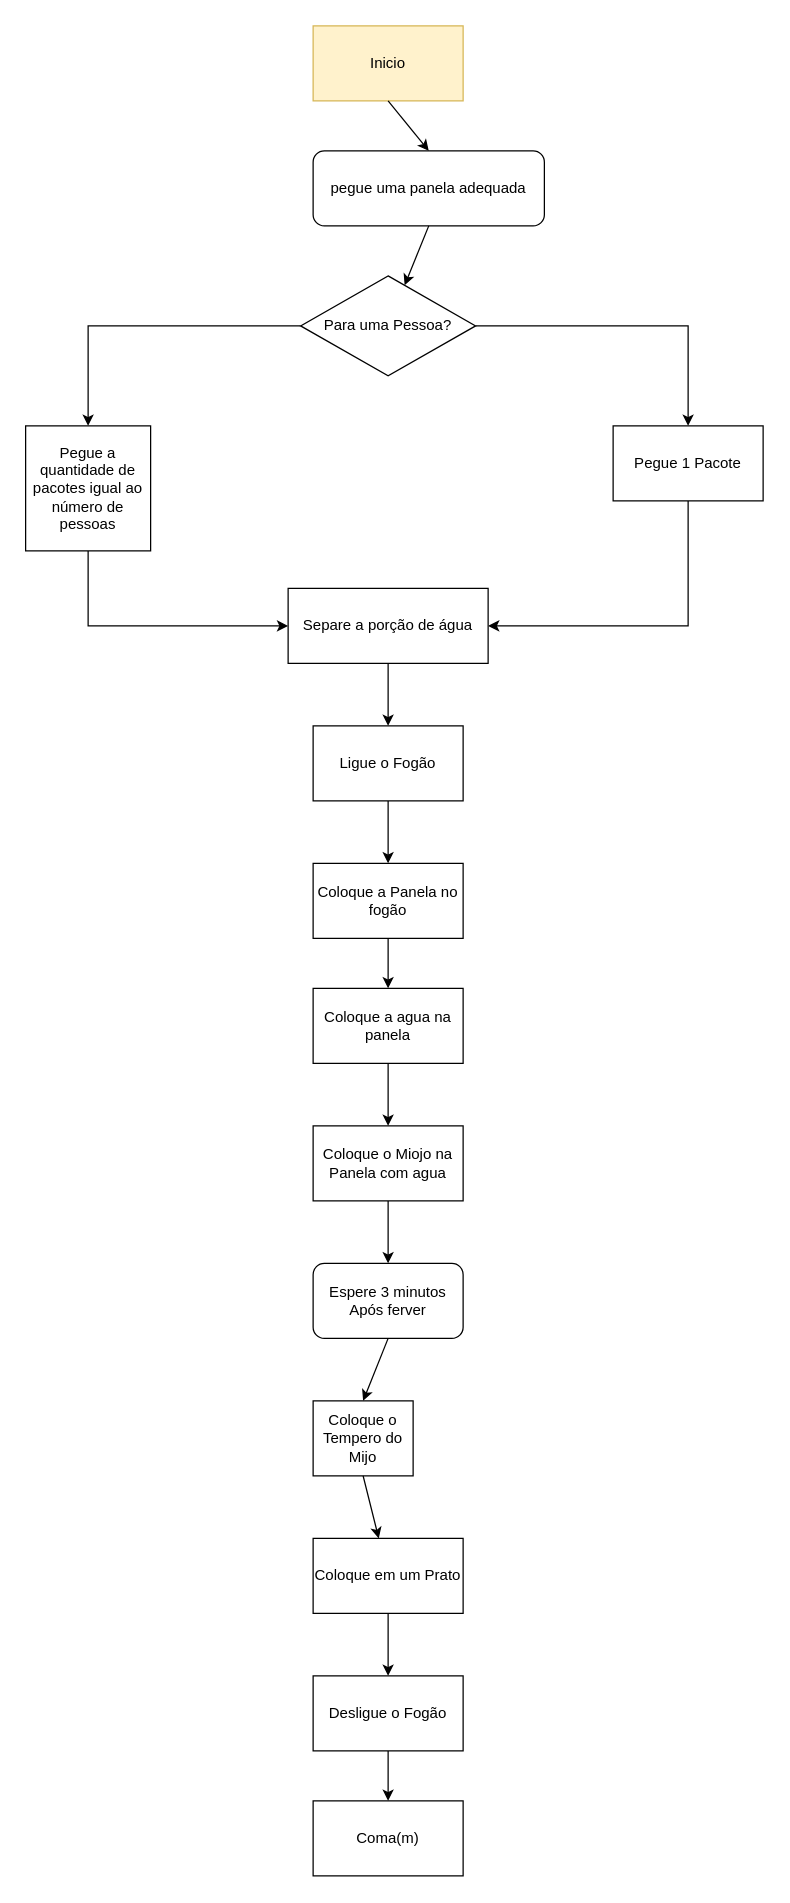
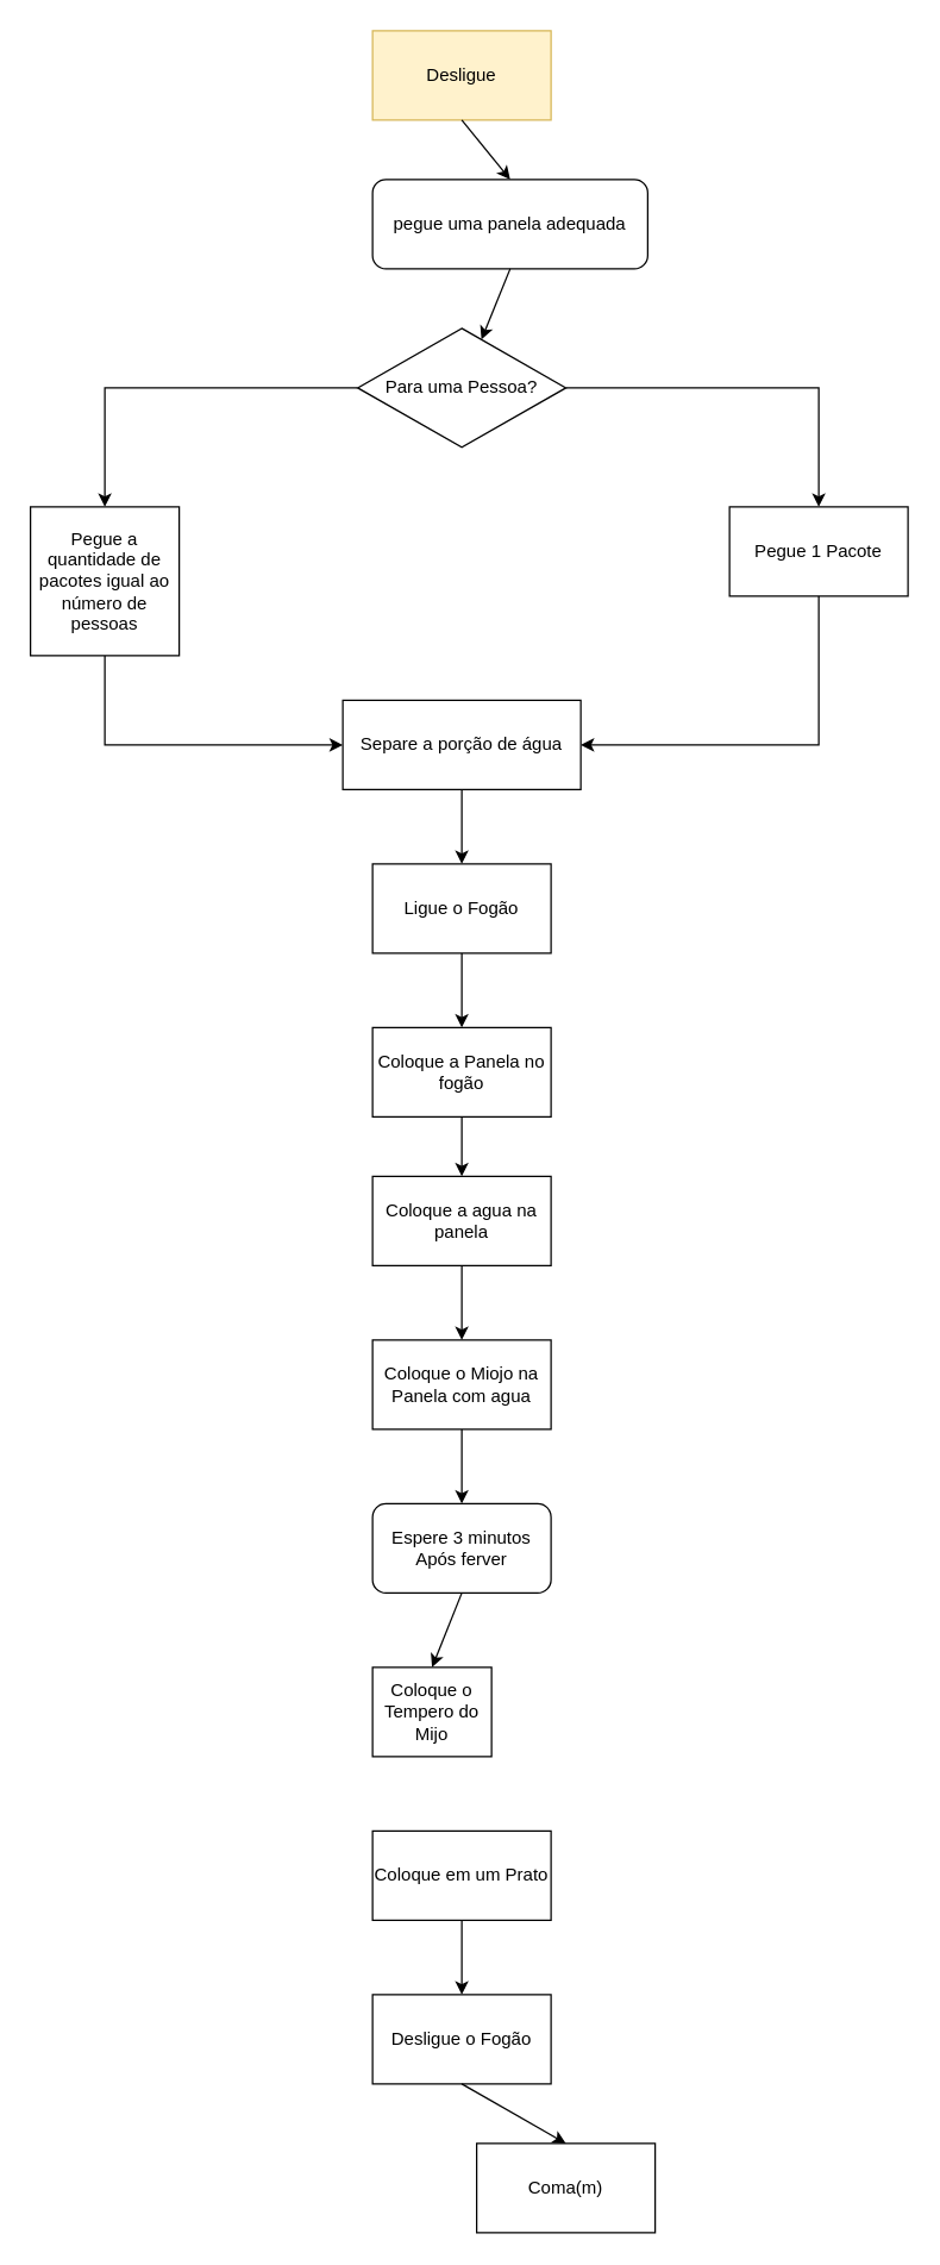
- <mxCell id="2" value="Inicio&lt;br&gt;" style="rounded=0;whiteSpace=wrap;html=1;fillColor=#fff2cc;strokeColor=#d6b656;" vertex="1" parent="1"><mxGeometry x="250" y="20" width="120" height="60" as="geometry" /></mxCell>
+ <mxCell id="2" value="Desligue&lt;br&gt;" style="rounded=0;whiteSpace=wrap;html=1;fillColor=#fff2cc;strokeColor=#d6b656;" vertex="1" parent="1"><mxGeometry x="250" y="20" width="120" height="60" as="geometry" /></mxCell>
- <mxCell id="26" value="" style="endArrow=classic;html=1;rounded=0;exitX=0.5;exitY=1;exitDx=0;exitDy=0;" edge="1" parent="1" source="24" target="27"><mxGeometry width="50" height="50" relative="1" as="geometry"><mxPoint x="330" y="1220" as="sourcePoint" /><mxPoint x="310" y="1240" as="targetPoint" /></mxGeometry></mxCell>
- <mxCell id="30" value="Coma(m)" style="rounded=0;whiteSpace=wrap;html=1;" vertex="1" parent="1"><mxGeometry x="250" y="1440" width="120" height="60" as="geometry" /></mxCell>
+ <mxCell id="30" value="Coma(m)" style="rounded=0;whiteSpace=wrap;html=1;" vertex="1" parent="1"><mxGeometry x="320" y="1440" width="120" height="60" as="geometry" /></mxCell>
